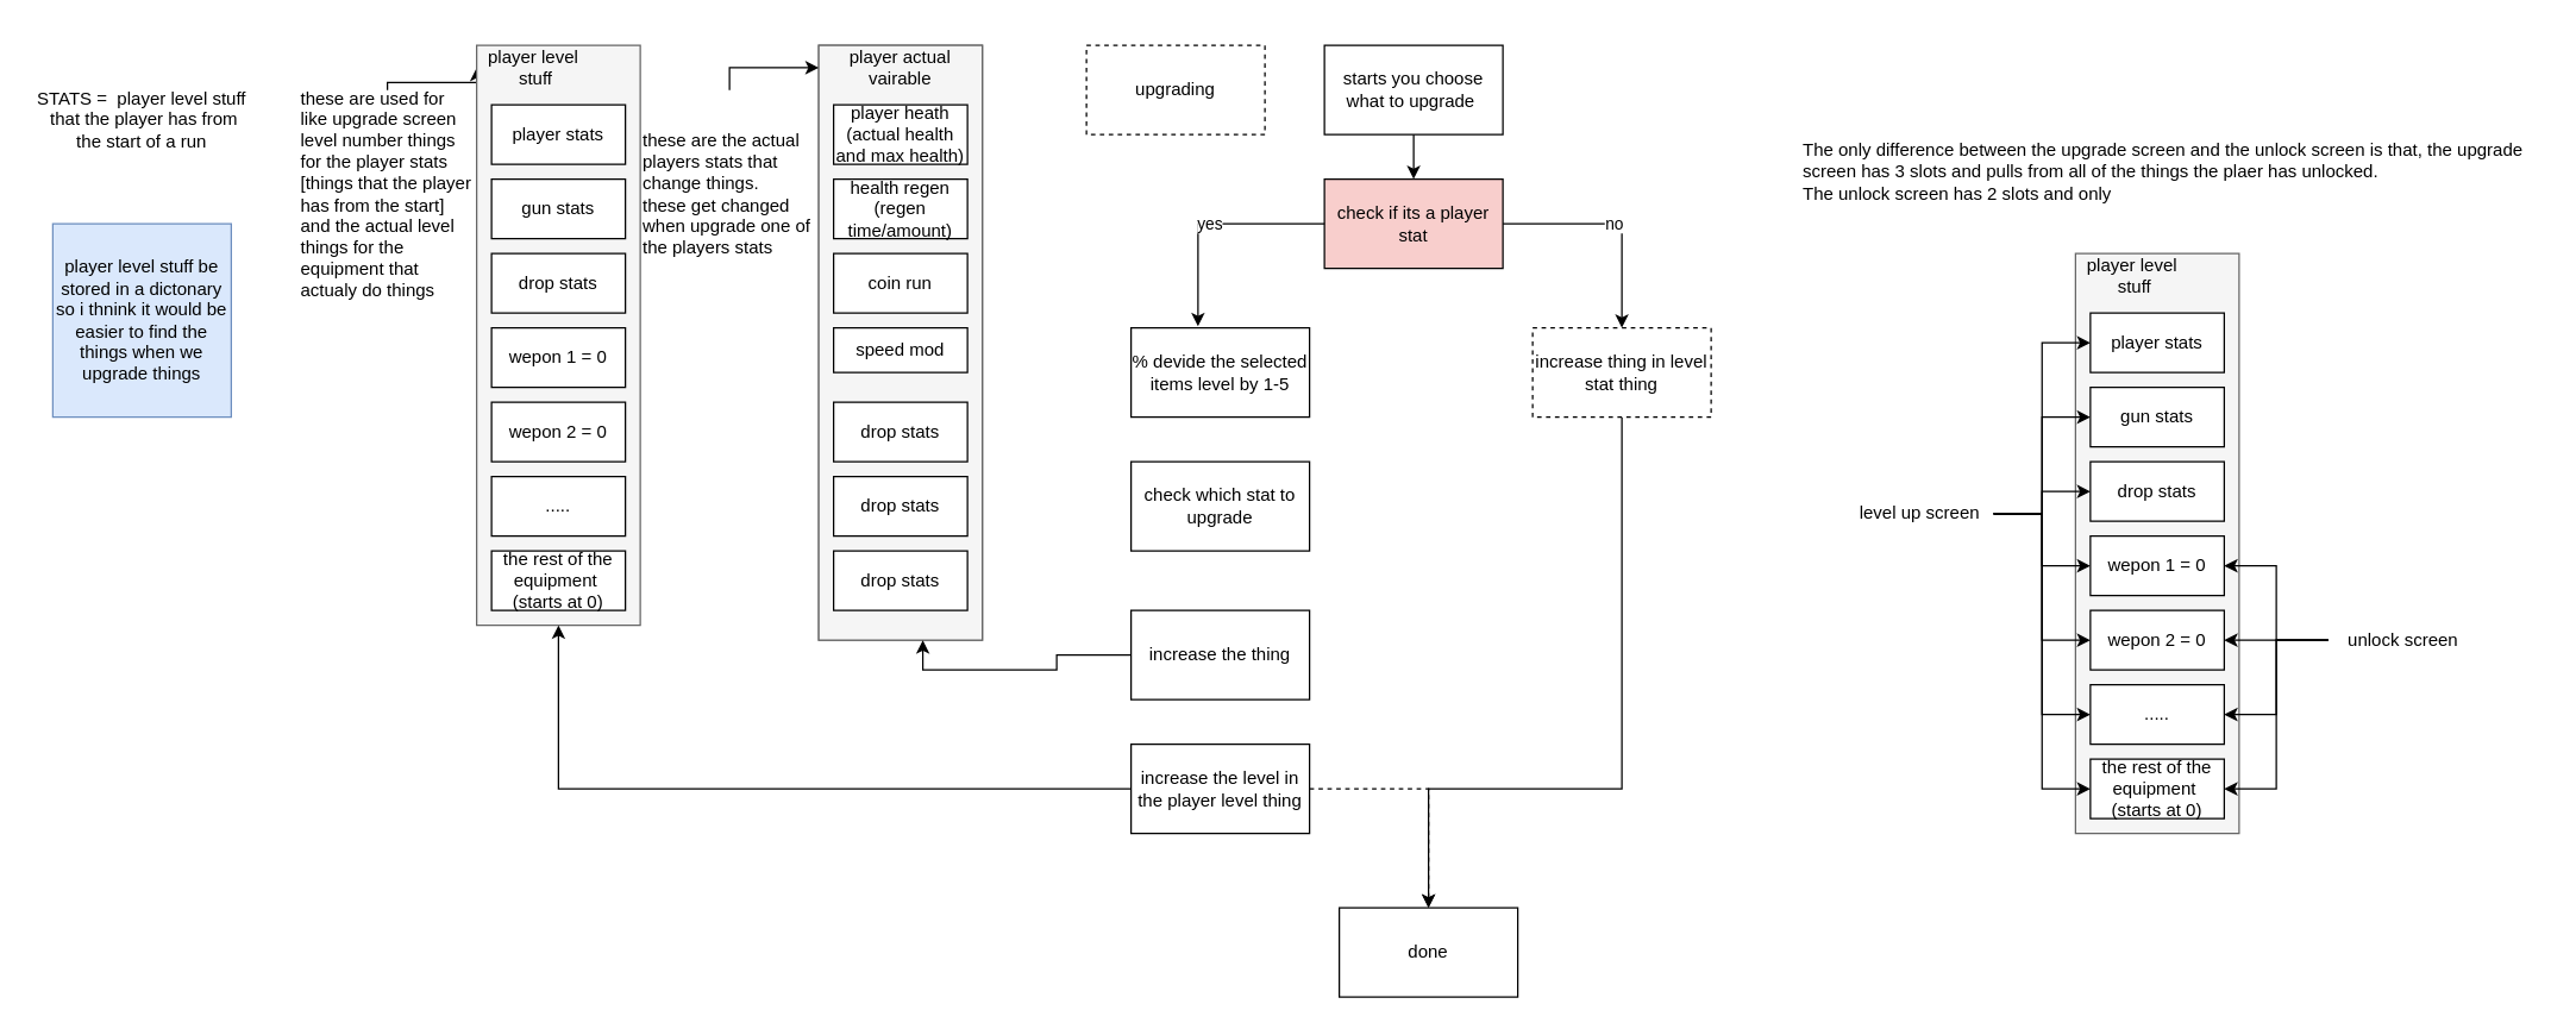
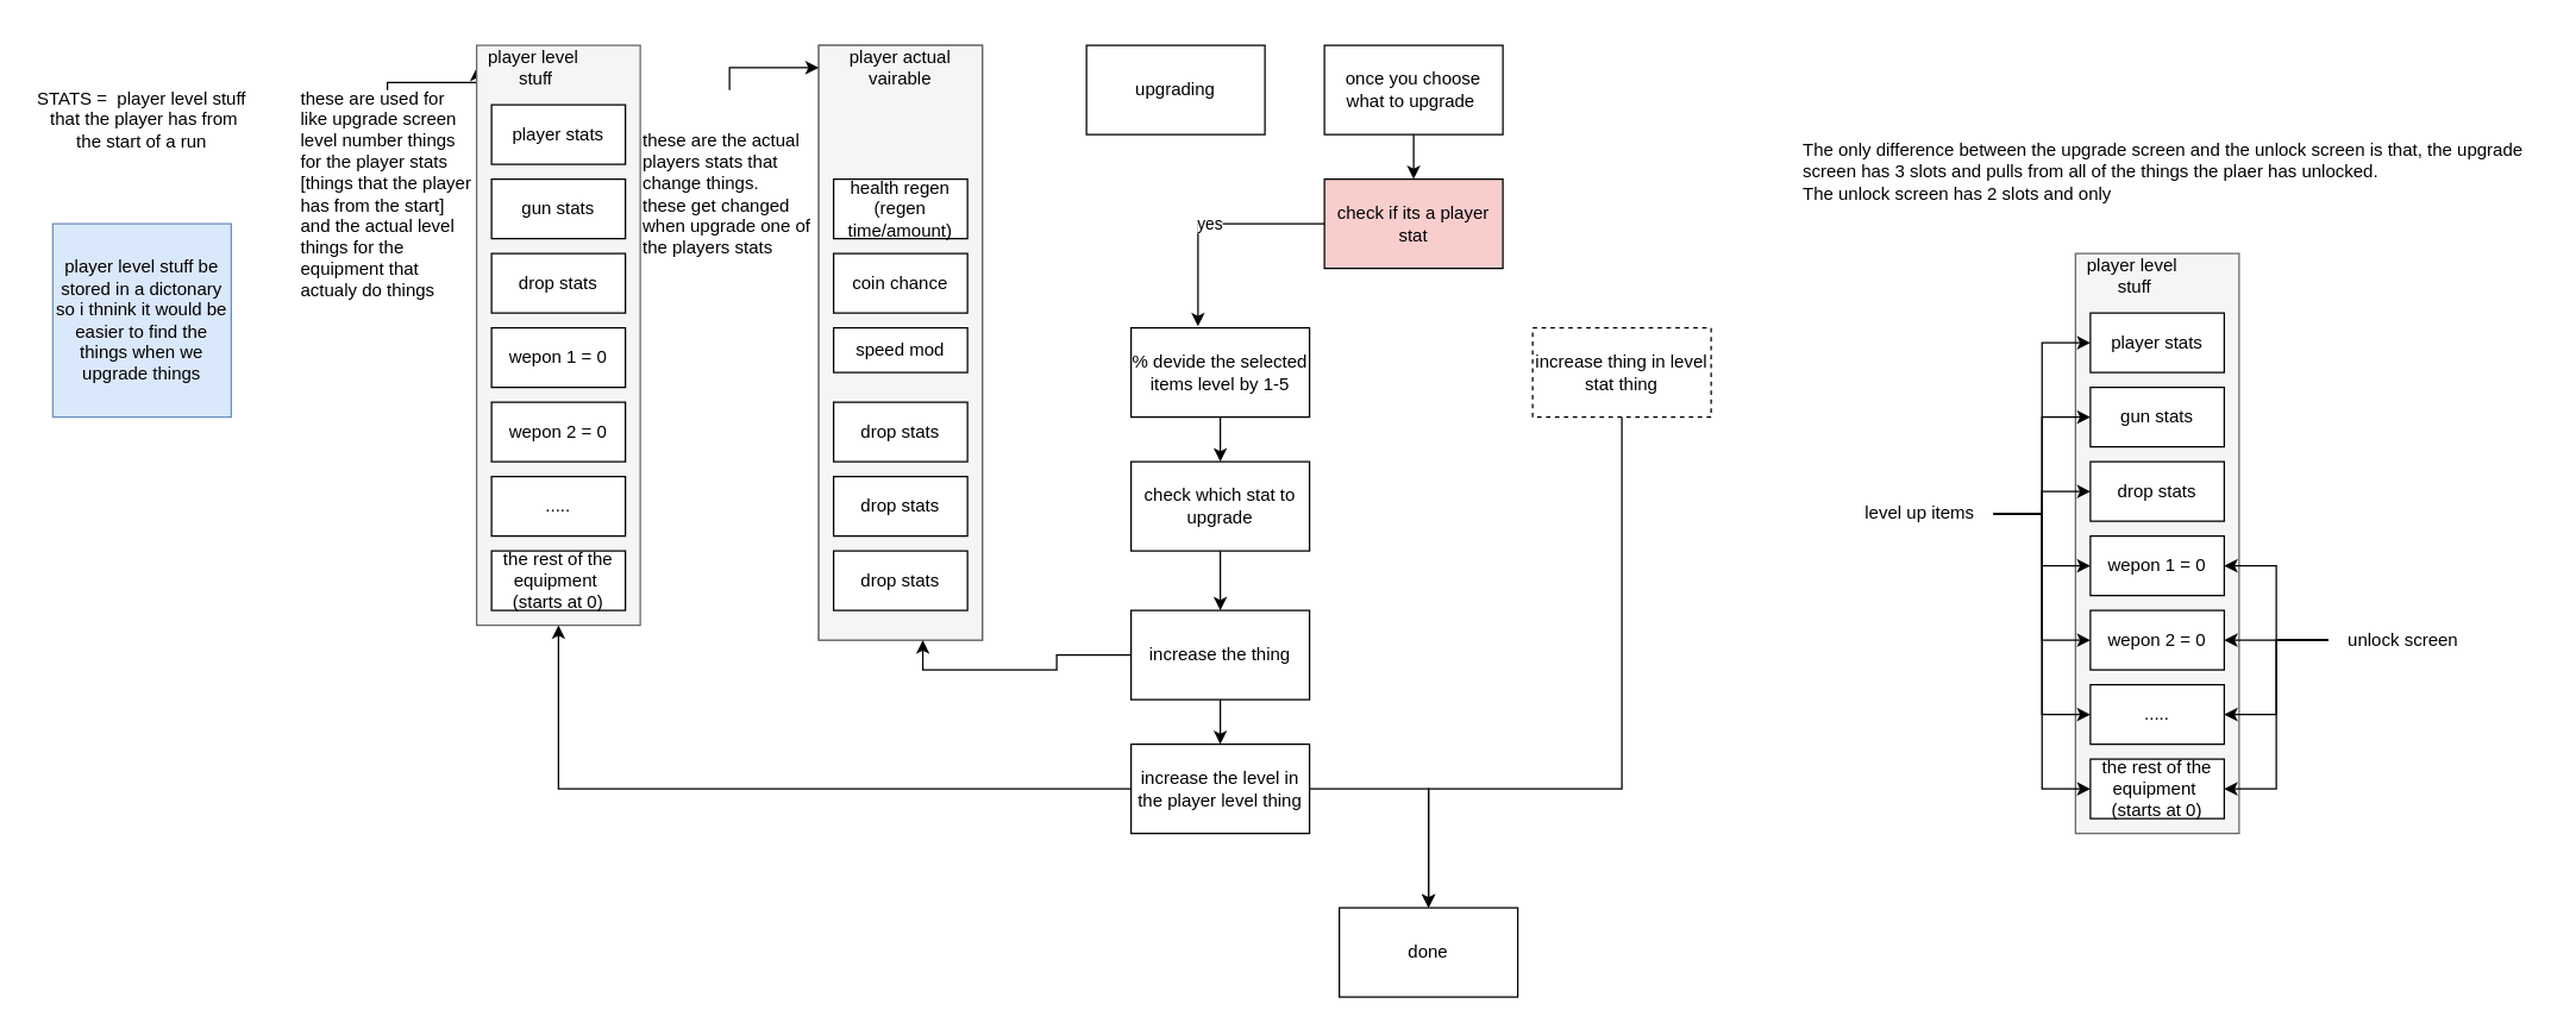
- <mxCell id="30" value="upgrading" style="whiteSpace=wrap;html=1;dashed=1;" vertex="1" parent="29"><mxGeometry width="120" height="60" as="geometry" /></mxCell>
+ <mxCell id="30" value="upgrading" style="whiteSpace=wrap;html=1;" vertex="1" parent="29"><mxGeometry width="120" height="60" as="geometry" /></mxCell>
- <mxCell id="31" value="starts you choose what to upgrade&amp;nbsp;" style="whiteSpace=wrap;html=1;" vertex="1" parent="29"><mxGeometry x="160" width="120" height="60" as="geometry" /></mxCell>
+ <mxCell id="31" value="once you choose what to upgrade&amp;nbsp;" style="whiteSpace=wrap;html=1;" vertex="1" parent="29"><mxGeometry x="160" width="120" height="60" as="geometry" /></mxCell>
- <mxCell id="10" value="player heath&lt;br&gt;(actual health and max health)" style="rounded=0;whiteSpace=wrap;html=1;" vertex="1" parent="4"><mxGeometry x="130" y="40" width="90" height="40" as="geometry" /></mxCell>
- <mxCell id="46" value="no" style="edgeStyle=orthogonalEdgeStyle;rounded=0;orthogonalLoop=1;jettySize=auto;html=1;exitX=1;exitY=0.5;exitDx=0;exitDy=0;entryX=0.5;entryY=0;entryDx=0;entryDy=0;" edge="1" parent="29" source="32" target="45"><mxGeometry relative="1" as="geometry" /></mxCell>
- <mxCell id="12" value="coin run" style="rounded=0;whiteSpace=wrap;html=1;" vertex="1" parent="4"><mxGeometry x="130" y="140" width="90" height="40" as="geometry" /></mxCell>
+ <mxCell id="12" value="coin chance" style="rounded=0;whiteSpace=wrap;html=1;" vertex="1" parent="4"><mxGeometry x="130" y="140" width="90" height="40" as="geometry" /></mxCell>
+ <mxCell id="37" value="" style="edgeStyle=orthogonalEdgeStyle;rounded=0;orthogonalLoop=1;jettySize=auto;html=1;" edge="1" parent="29" source="34" target="36"><mxGeometry relative="1" as="geometry" /></mxCell>
- <mxCell id="67" value="level up screen" style="text;html=1;align=center;verticalAlign=middle;resizable=0;points=[];autosize=1;strokeColor=none;fillColor=none;" vertex="1" parent="50"><mxGeometry y="160" width="100" height="30" as="geometry" /></mxCell>
+ <mxCell id="67" value="level up items" style="text;html=1;align=center;verticalAlign=middle;resizable=0;points=[];autosize=1;strokeColor=none;fillColor=none;" vertex="1" parent="50"><mxGeometry y="160" width="100" height="30" as="geometry" /></mxCell>
+ <mxCell id="39" value="" style="edgeStyle=orthogonalEdgeStyle;rounded=0;orthogonalLoop=1;jettySize=auto;html=1;" edge="1" parent="29" source="36" target="38"><mxGeometry relative="1" as="geometry" /></mxCell>
+ <mxCell id="41" value="" style="edgeStyle=orthogonalEdgeStyle;rounded=0;orthogonalLoop=1;jettySize=auto;html=1;" edge="1" parent="29" source="38" target="40"><mxGeometry relative="1" as="geometry" /></mxCell>
- <mxCell id="43" style="edgeStyle=orthogonalEdgeStyle;rounded=0;orthogonalLoop=1;jettySize=auto;html=1;entryX=0.5;entryY=0;entryDx=0;entryDy=0;dashed=1;" edge="1" parent="29" source="40" target="42"><mxGeometry relative="1" as="geometry" /></mxCell>
+ <mxCell id="43" style="edgeStyle=orthogonalEdgeStyle;rounded=0;orthogonalLoop=1;jettySize=auto;html=1;entryX=0.5;entryY=0;entryDx=0;entryDy=0;" edge="1" parent="29" source="40" target="42"><mxGeometry relative="1" as="geometry" /></mxCell>
